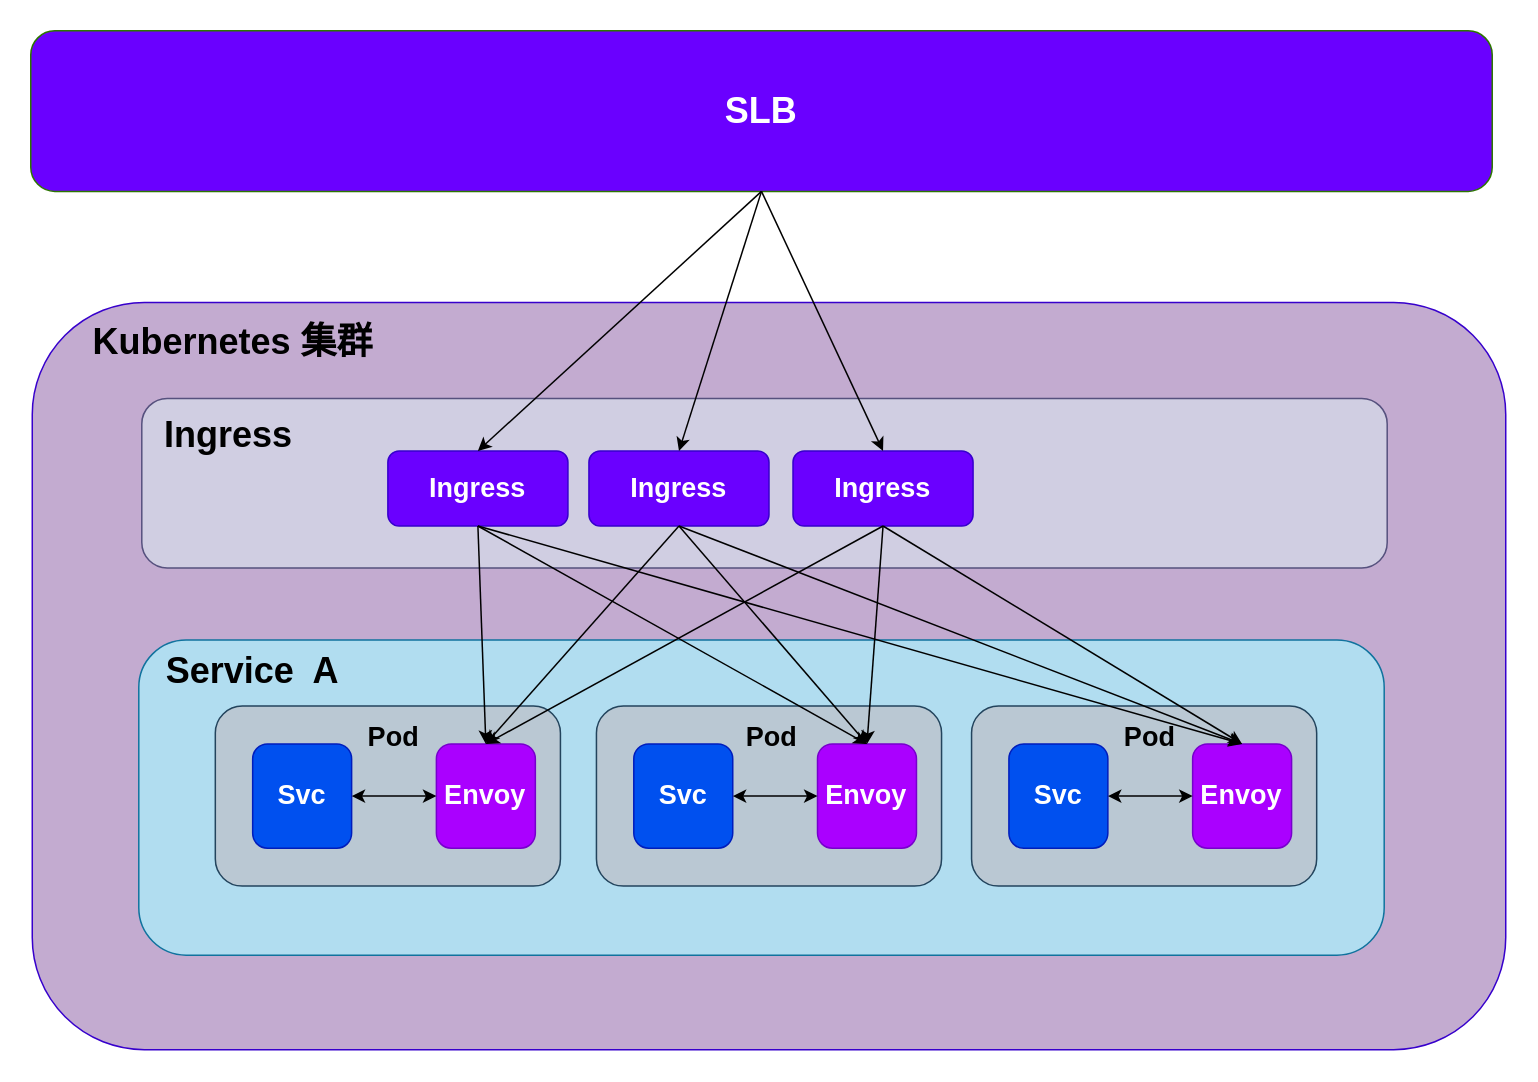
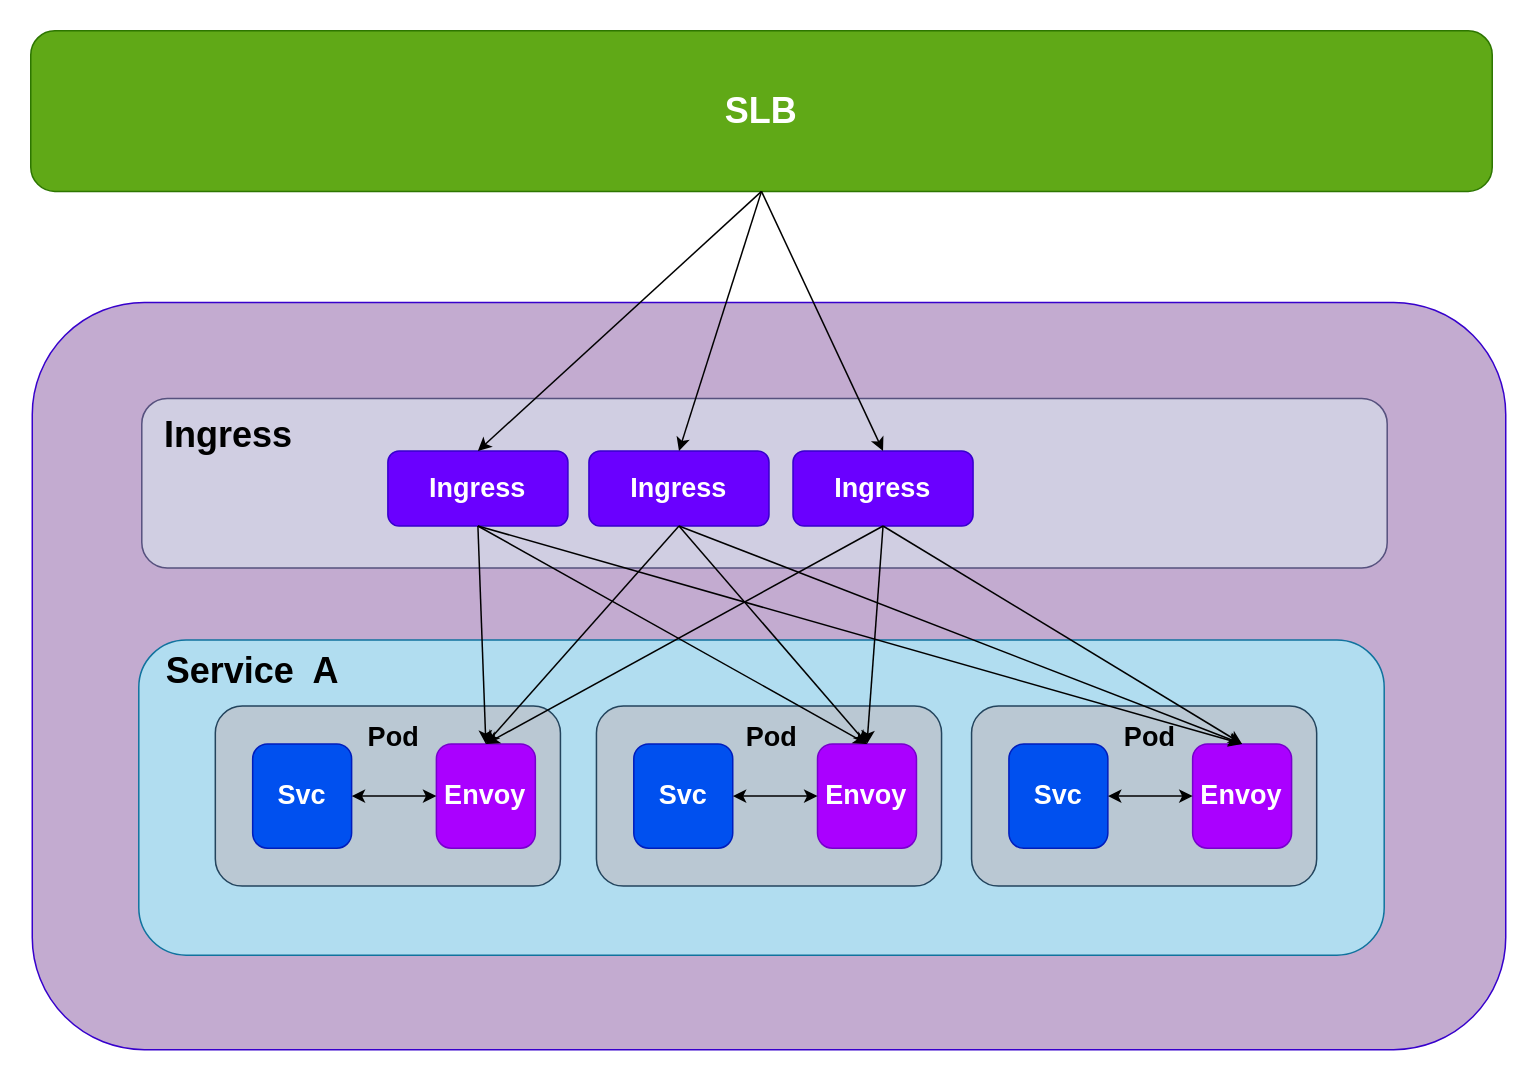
- <mxCell id="5" value="&lt;h1&gt;SLB&lt;/h1&gt;" style="rounded=1;whiteSpace=wrap;html=1;fillColor=#6a00ff;strokeColor=#2D7600;fontColor=#ffffff;" vertex="1" parent="1"><mxGeometry x="20" y="20" width="974" height="107" as="geometry" /></mxCell>
+ <mxCell id="5" value="&lt;h1&gt;SLB&lt;/h1&gt;" style="rounded=1;whiteSpace=wrap;html=1;fillColor=#60a917;strokeColor=#2D7600;fontColor=#ffffff;" vertex="1" parent="1"><mxGeometry x="20" y="20" width="974" height="107" as="geometry" /></mxCell>
- <mxCell id="41" value="&lt;h1&gt;Kubernetes 集群&lt;/h1&gt;" style="text;html=1;strokeColor=none;fillColor=none;align=center;verticalAlign=middle;whiteSpace=wrap;rounded=0;" vertex="1" parent="1"><mxGeometry x="25" y="218" width="260" height="20" as="geometry" /></mxCell>
